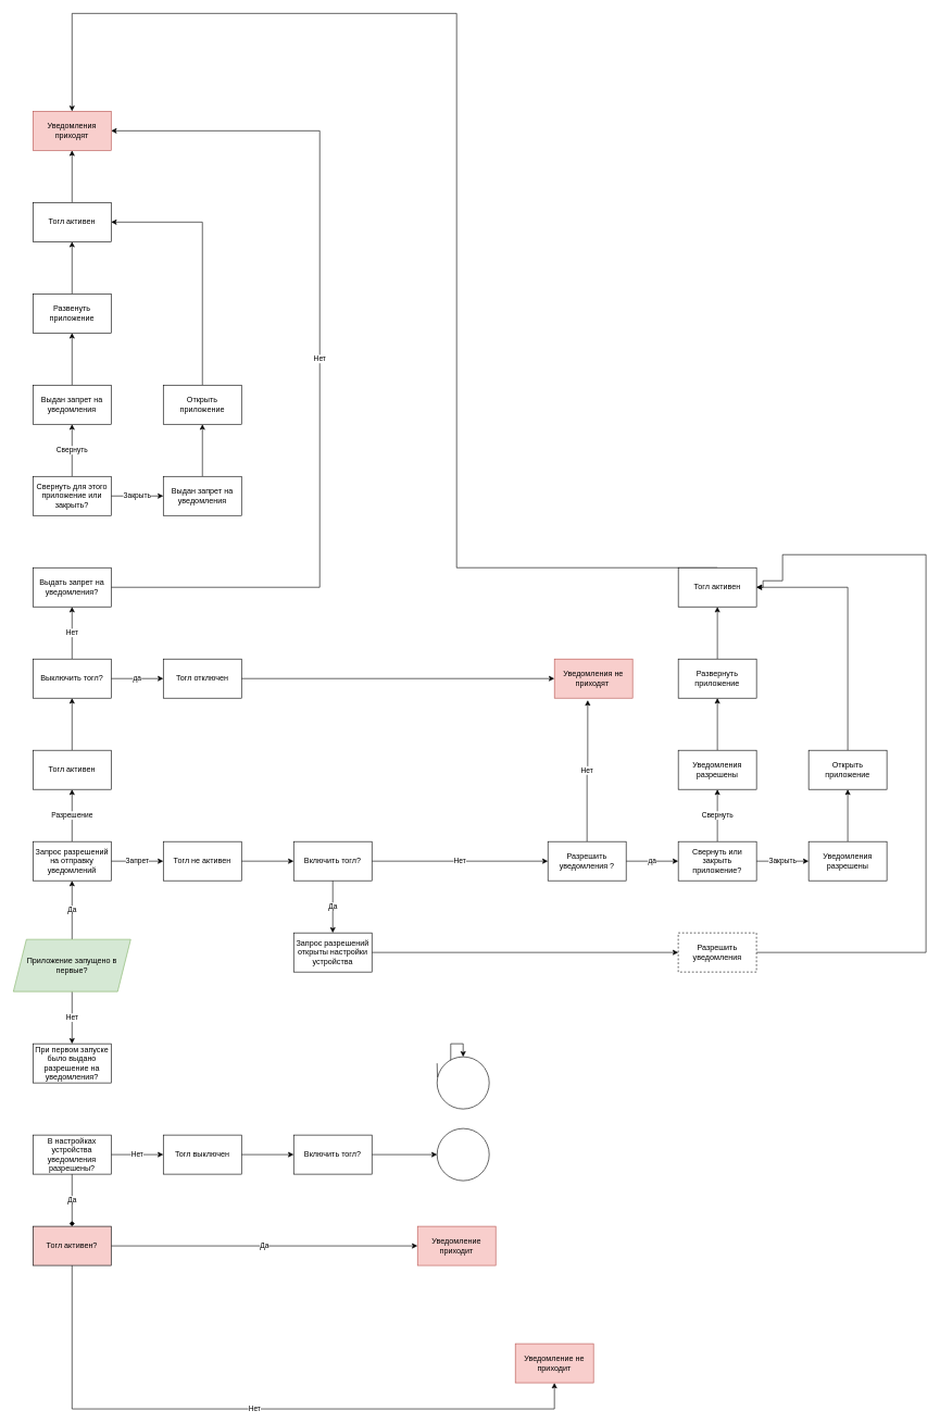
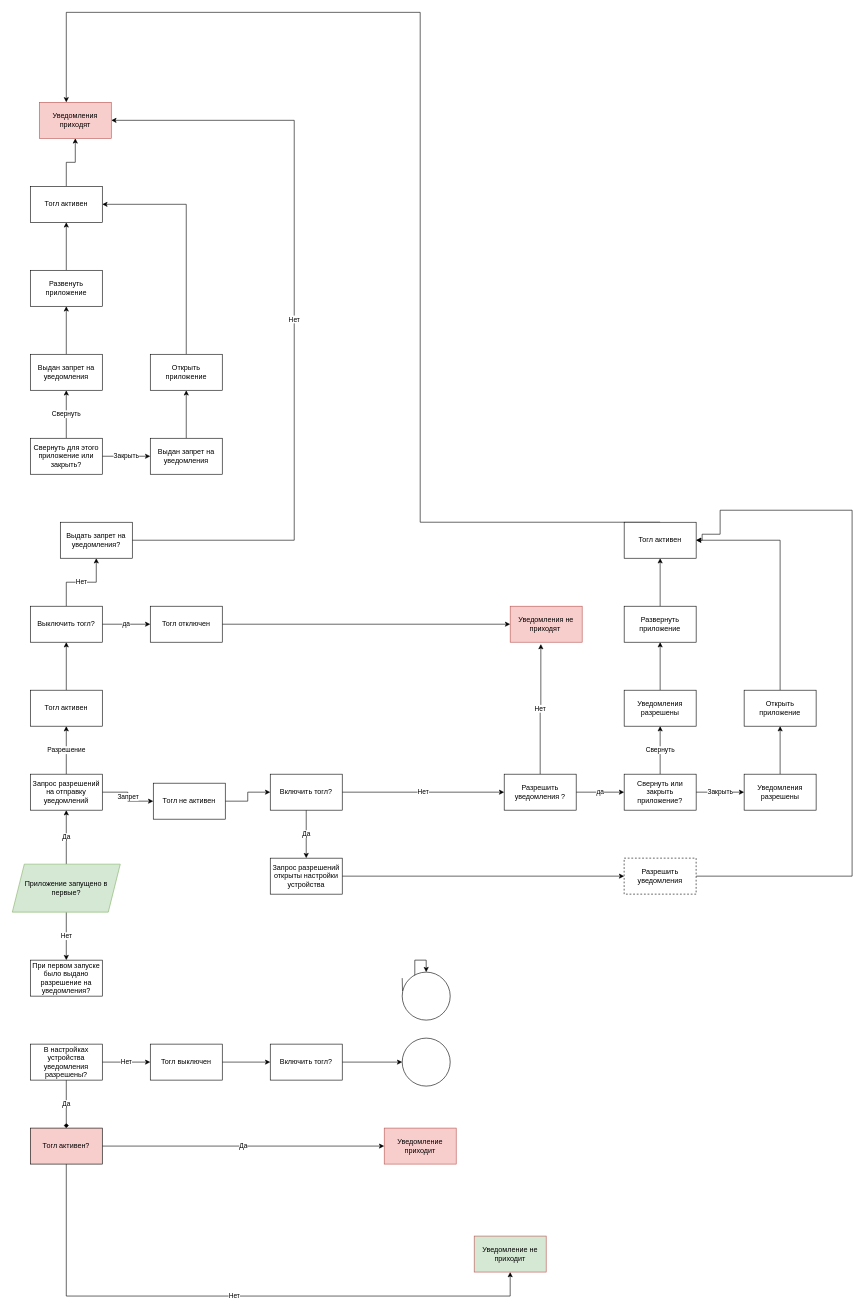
- <mxCell id="42" value="Уведомления приходят" style="whiteSpace=wrap;html=1;fillColor=#f8cecc;strokeColor=#b85450;" parent="1" vertex="1"><mxGeometry x="50" y="170" width="120" height="60" as="geometry" /></mxCell>
+ <mxCell id="42" value="Уведомления приходят" style="whiteSpace=wrap;html=1;fillColor=#f8cecc;strokeColor=#b85450;" parent="1" vertex="1"><mxGeometry x="65" y="170" width="120" height="60" as="geometry" /></mxCell>
- <mxCell id="27" value="Выдать запрет на уведомления?" style="whiteSpace=wrap;html=1;" parent="1" vertex="1"><mxGeometry x="50" y="870" width="120" height="60" as="geometry" /></mxCell>
+ <mxCell id="27" value="Выдать запрет на уведомления?" style="whiteSpace=wrap;html=1;" parent="1" vertex="1"><mxGeometry x="100" y="870" width="120" height="60" as="geometry" /></mxCell>
- <mxCell id="12" value="Тогл не активен" style="whiteSpace=wrap;html=1;" parent="1" vertex="1"><mxGeometry x="250" y="1290" width="120" height="60" as="geometry" /></mxCell>
+ <mxCell id="12" value="Тогл не активен" style="whiteSpace=wrap;html=1;" parent="1" vertex="1"><mxGeometry x="255" y="1305" width="120" height="60" as="geometry" /></mxCell>
- <mxCell id="21" value="Уведомление не приходит" style="whiteSpace=wrap;html=1;fillColor=#f8cecc;strokeColor=#b85450;" parent="1" vertex="1"><mxGeometry x="790" y="2060" width="120" height="60" as="geometry" /></mxCell>
+ <mxCell id="21" value="Уведомление не приходит" style="whiteSpace=wrap;html=1;fillColor=#d5e8d4;strokeColor=#b85450;" parent="1" vertex="1"><mxGeometry x="790" y="2060" width="120" height="60" as="geometry" /></mxCell>
